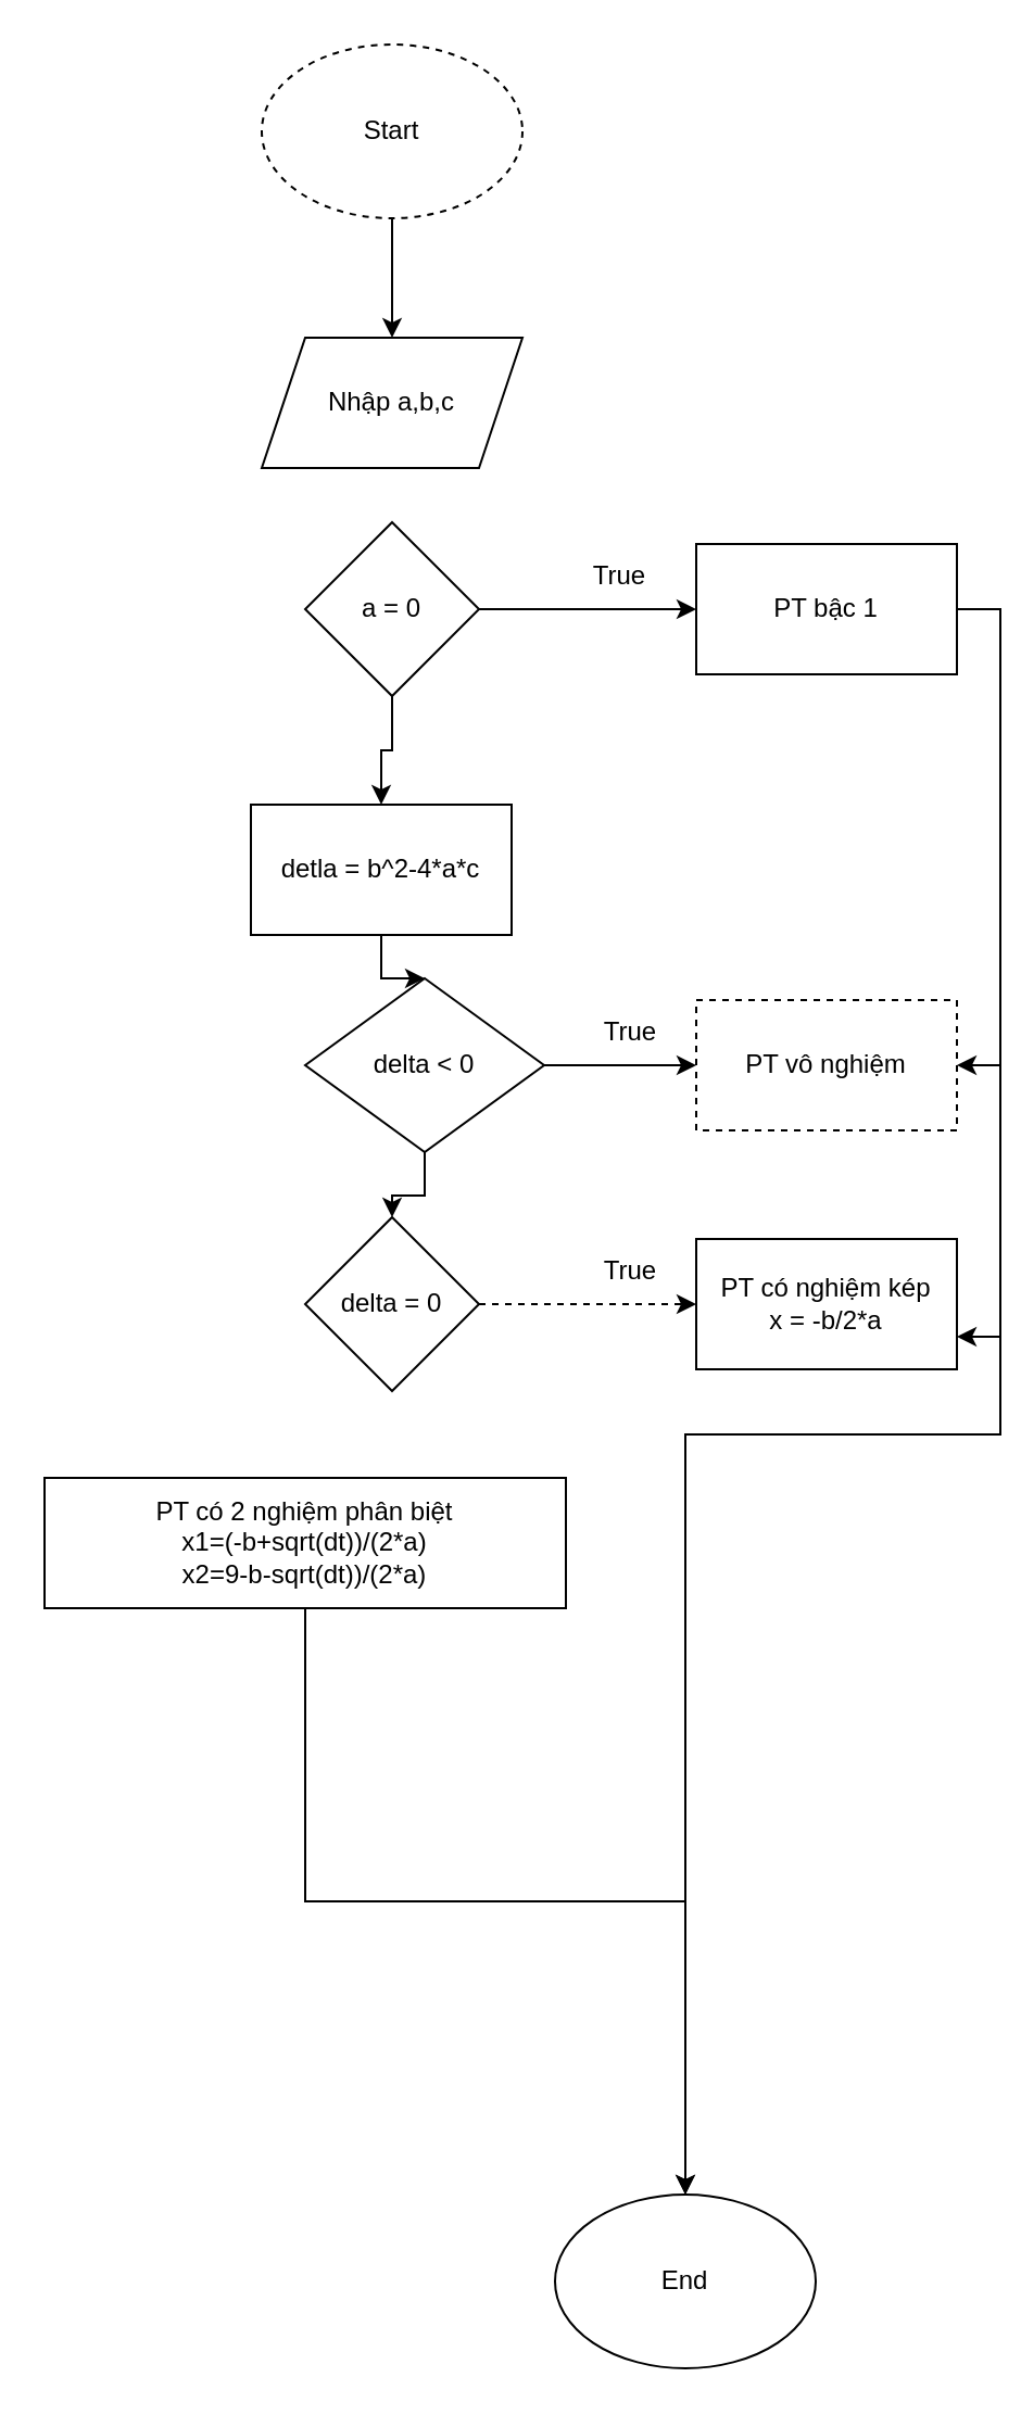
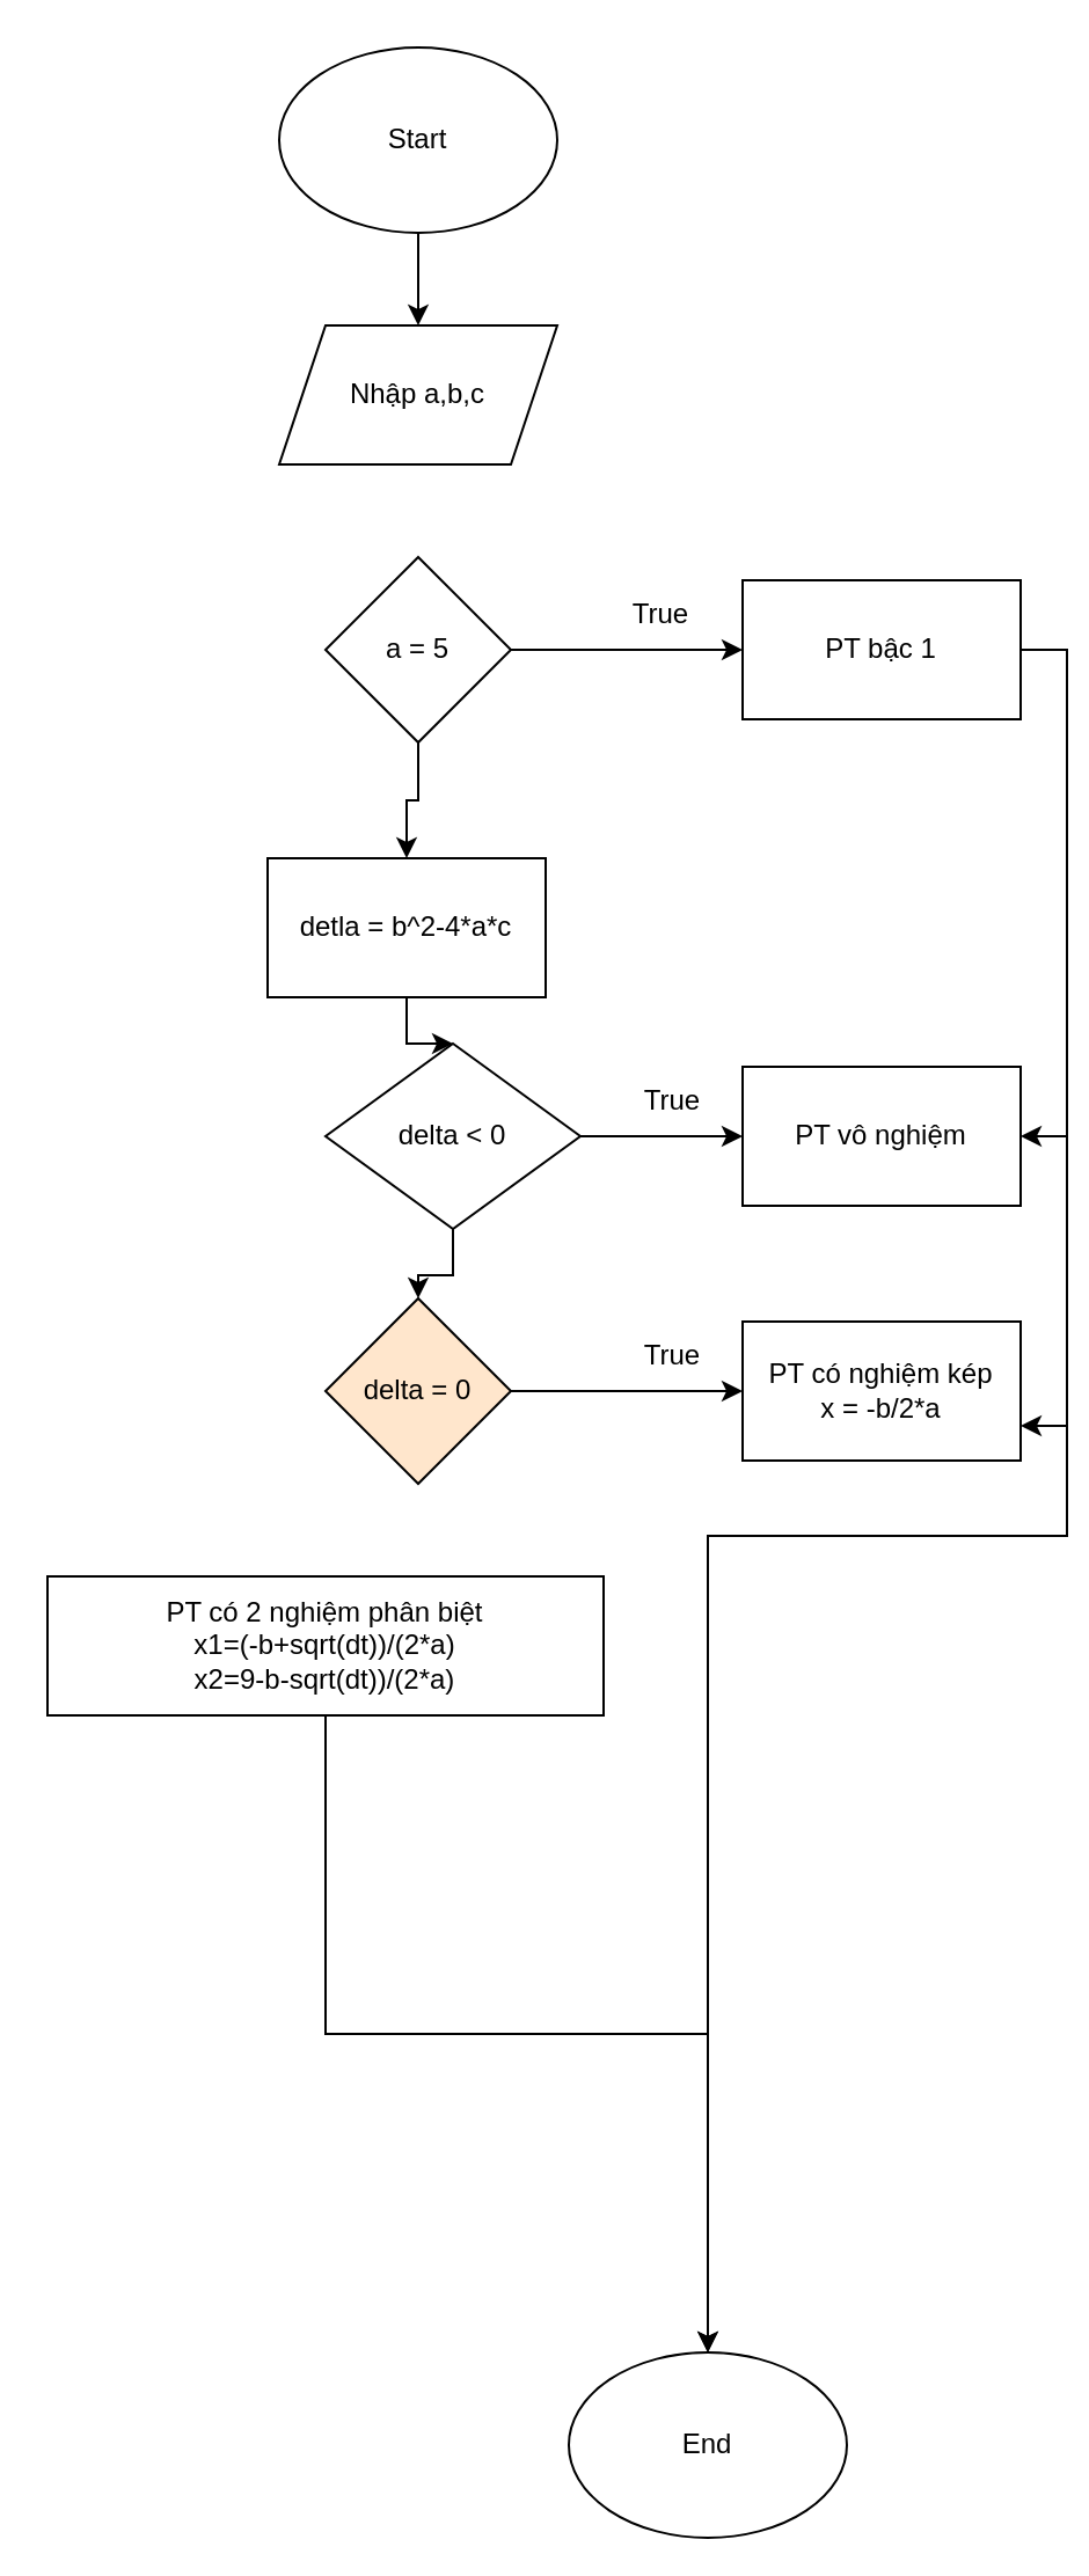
- <mxCell id="3" value="Start" style="ellipse;whiteSpace=wrap;html=1;dashed=1;" vertex="1" parent="1"><mxGeometry x="120" width="120" height="80" as="geometry" y="20" /></mxCell>
+ <mxCell id="3" value="Start" style="ellipse;whiteSpace=wrap;html=1;" vertex="1" parent="1"><mxGeometry x="120" width="120" height="80" as="geometry" y="20" /></mxCell>
- <mxCell id="4" value="Nhập a,b,c" style="shape=parallelogram;perimeter=parallelogramPerimeter;whiteSpace=wrap;html=1;fixedSize=1;" vertex="1" parent="1"><mxGeometry x="120" y="155" width="120" height="60" as="geometry" /></mxCell>
+ <mxCell id="4" value="Nhập a,b,c" style="shape=parallelogram;perimeter=parallelogramPerimeter;whiteSpace=wrap;html=1;fixedSize=1;" vertex="1" parent="1"><mxGeometry x="120" y="140" width="120" height="60" as="geometry" /></mxCell>
- <mxCell id="7" value="a = 0" style="rhombus;whiteSpace=wrap;html=1;" vertex="1" parent="1"><mxGeometry x="140" y="240" width="80" height="80" as="geometry" /></mxCell>
+ <mxCell id="7" value="a = 5" style="rhombus;whiteSpace=wrap;html=1;" vertex="1" parent="1"><mxGeometry x="140" y="240" width="80" height="80" as="geometry" /></mxCell>
- <mxCell id="19" value="PT vô nghiệm" style="rounded=0;whiteSpace=wrap;html=1;dashed=1;" vertex="1" parent="1"><mxGeometry x="320" y="460" width="120" height="60" as="geometry" /></mxCell>
+ <mxCell id="19" value="PT vô nghiệm" style="rounded=0;whiteSpace=wrap;html=1;" vertex="1" parent="1"><mxGeometry x="320" y="460" width="120" height="60" as="geometry" /></mxCell>
- <mxCell id="18" value="delta = 0" style="rhombus;whiteSpace=wrap;html=1;" vertex="1" parent="1"><mxGeometry x="140" y="560" width="80" height="80" as="geometry" /></mxCell>
+ <mxCell id="18" value="delta = 0" style="rhombus;whiteSpace=wrap;html=1;fillColor=#ffe6cc;" vertex="1" parent="1"><mxGeometry x="140" y="560" width="80" height="80" as="geometry" /></mxCell>
- <mxCell id="17" value="" style="edgeStyle=orthogonalEdgeStyle;rounded=0;orthogonalLoop=1;jettySize=auto;html=1;dashed=1;" edge="1" parent="1" source="18" target="20"><mxGeometry relative="1" as="geometry" /></mxCell>
+ <mxCell id="17" value="" style="edgeStyle=orthogonalEdgeStyle;rounded=0;orthogonalLoop=1;jettySize=auto;html=1;" edge="1" parent="1" source="18" target="20"><mxGeometry relative="1" as="geometry" /></mxCell>
- <mxCell id="23" value="End" style="ellipse;whiteSpace=wrap;html=1;" vertex="1" parent="1"><mxGeometry x="255" y="1010" width="120" height="80" as="geometry" /></mxCell>
+ <mxCell id="23" value="End" style="ellipse;whiteSpace=wrap;html=1;" vertex="1" parent="1"><mxGeometry x="245" y="1015" width="120" height="80" as="geometry" /></mxCell>
